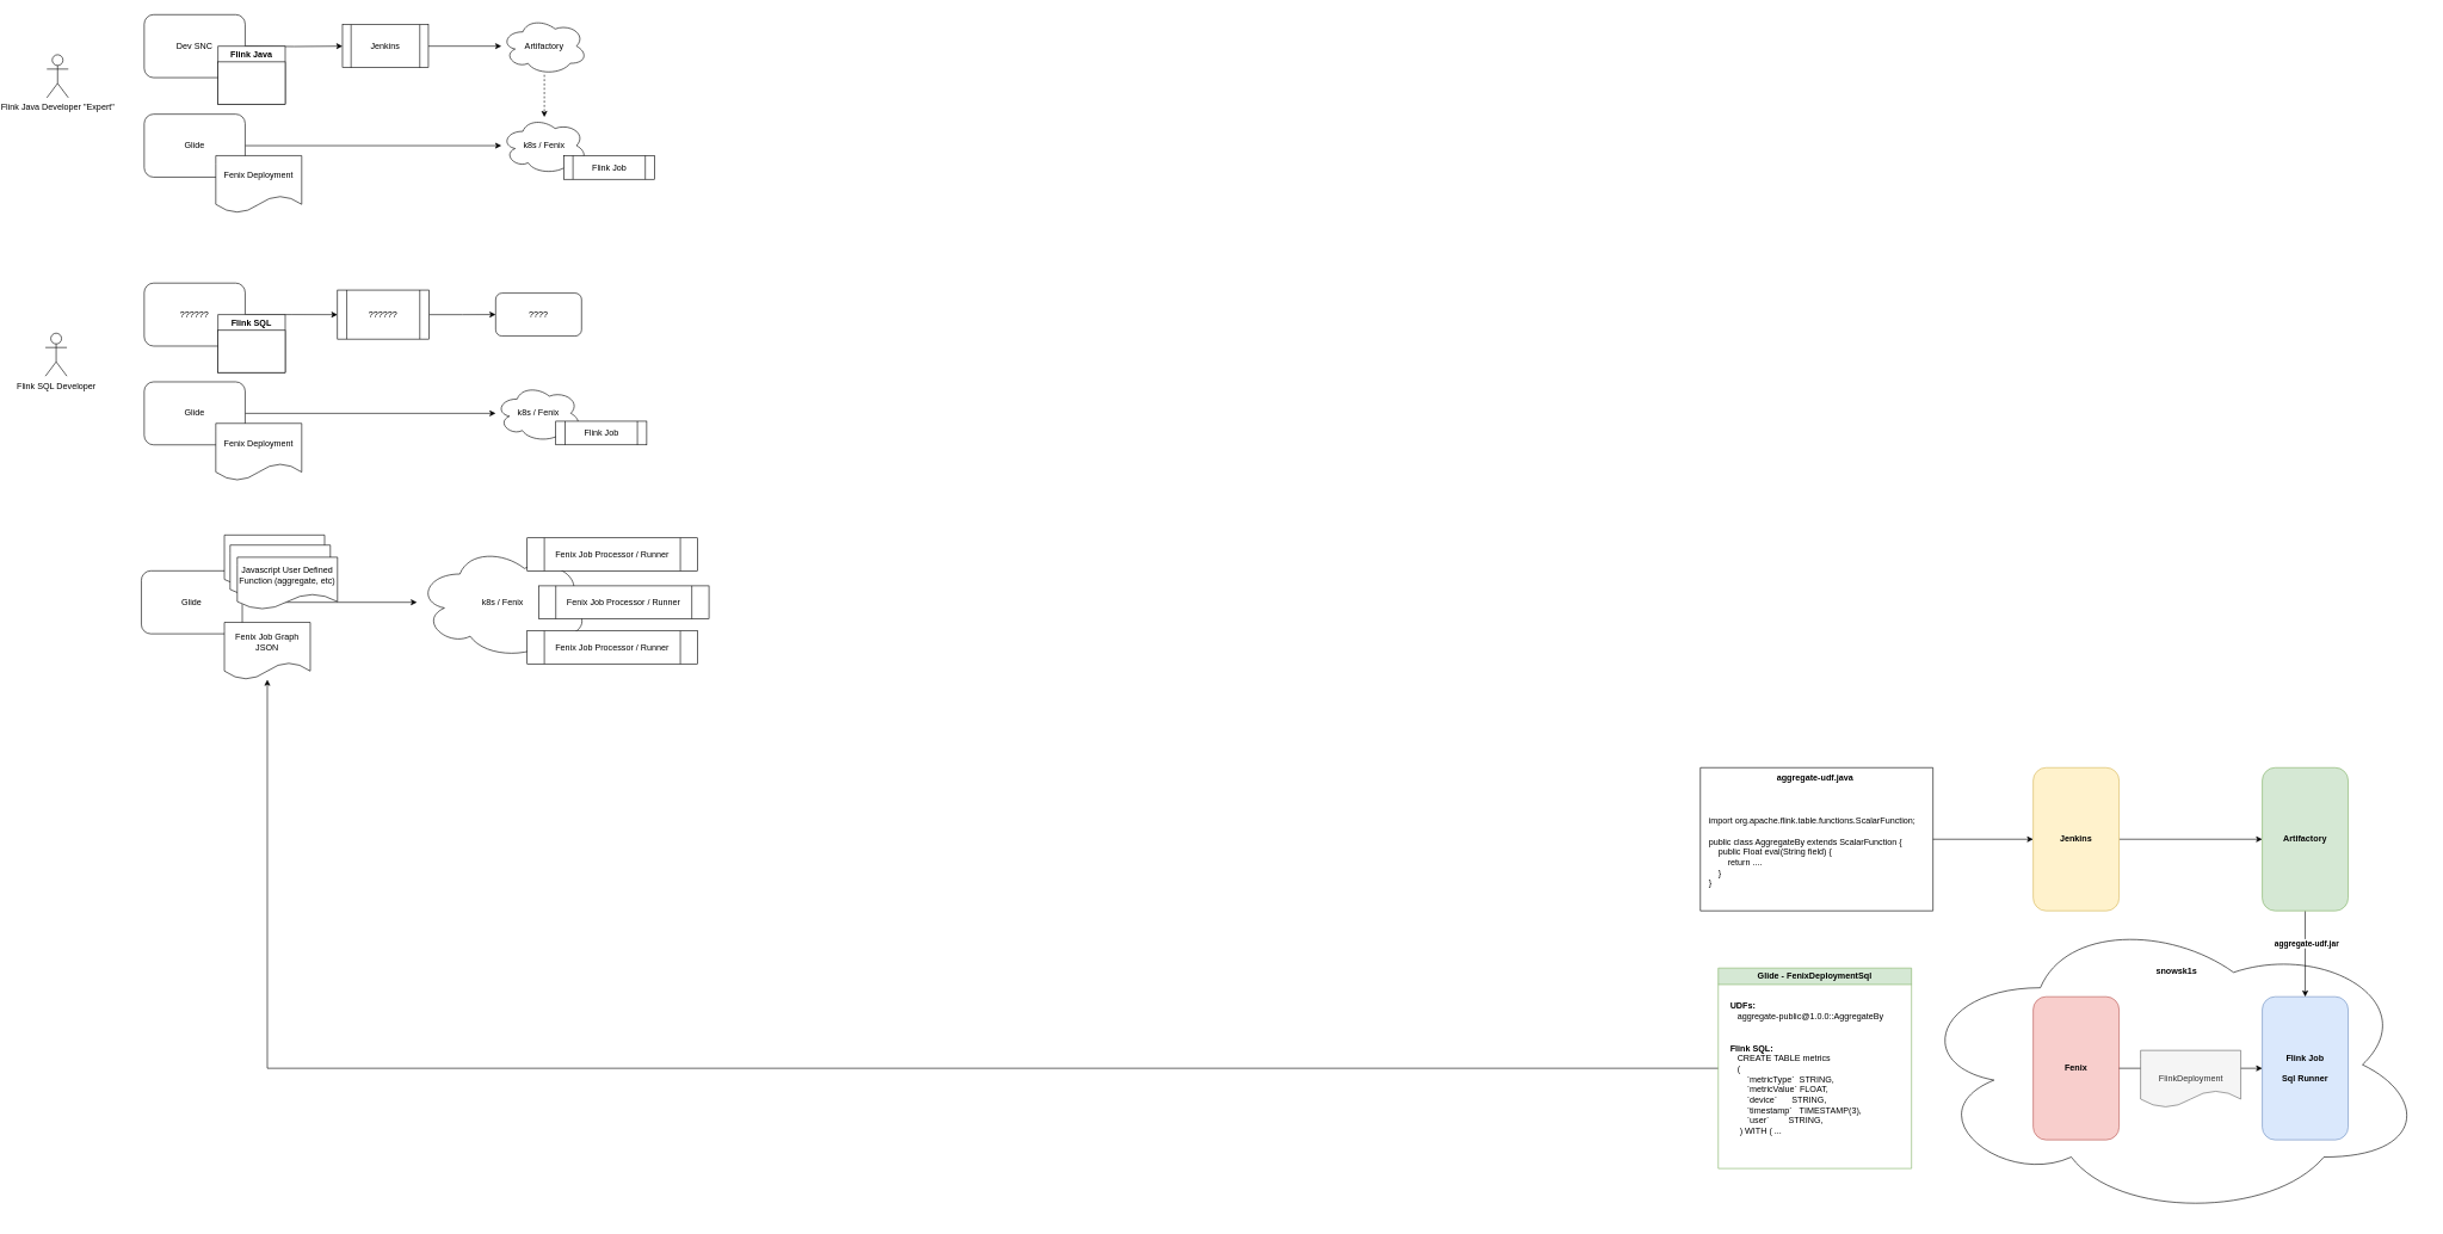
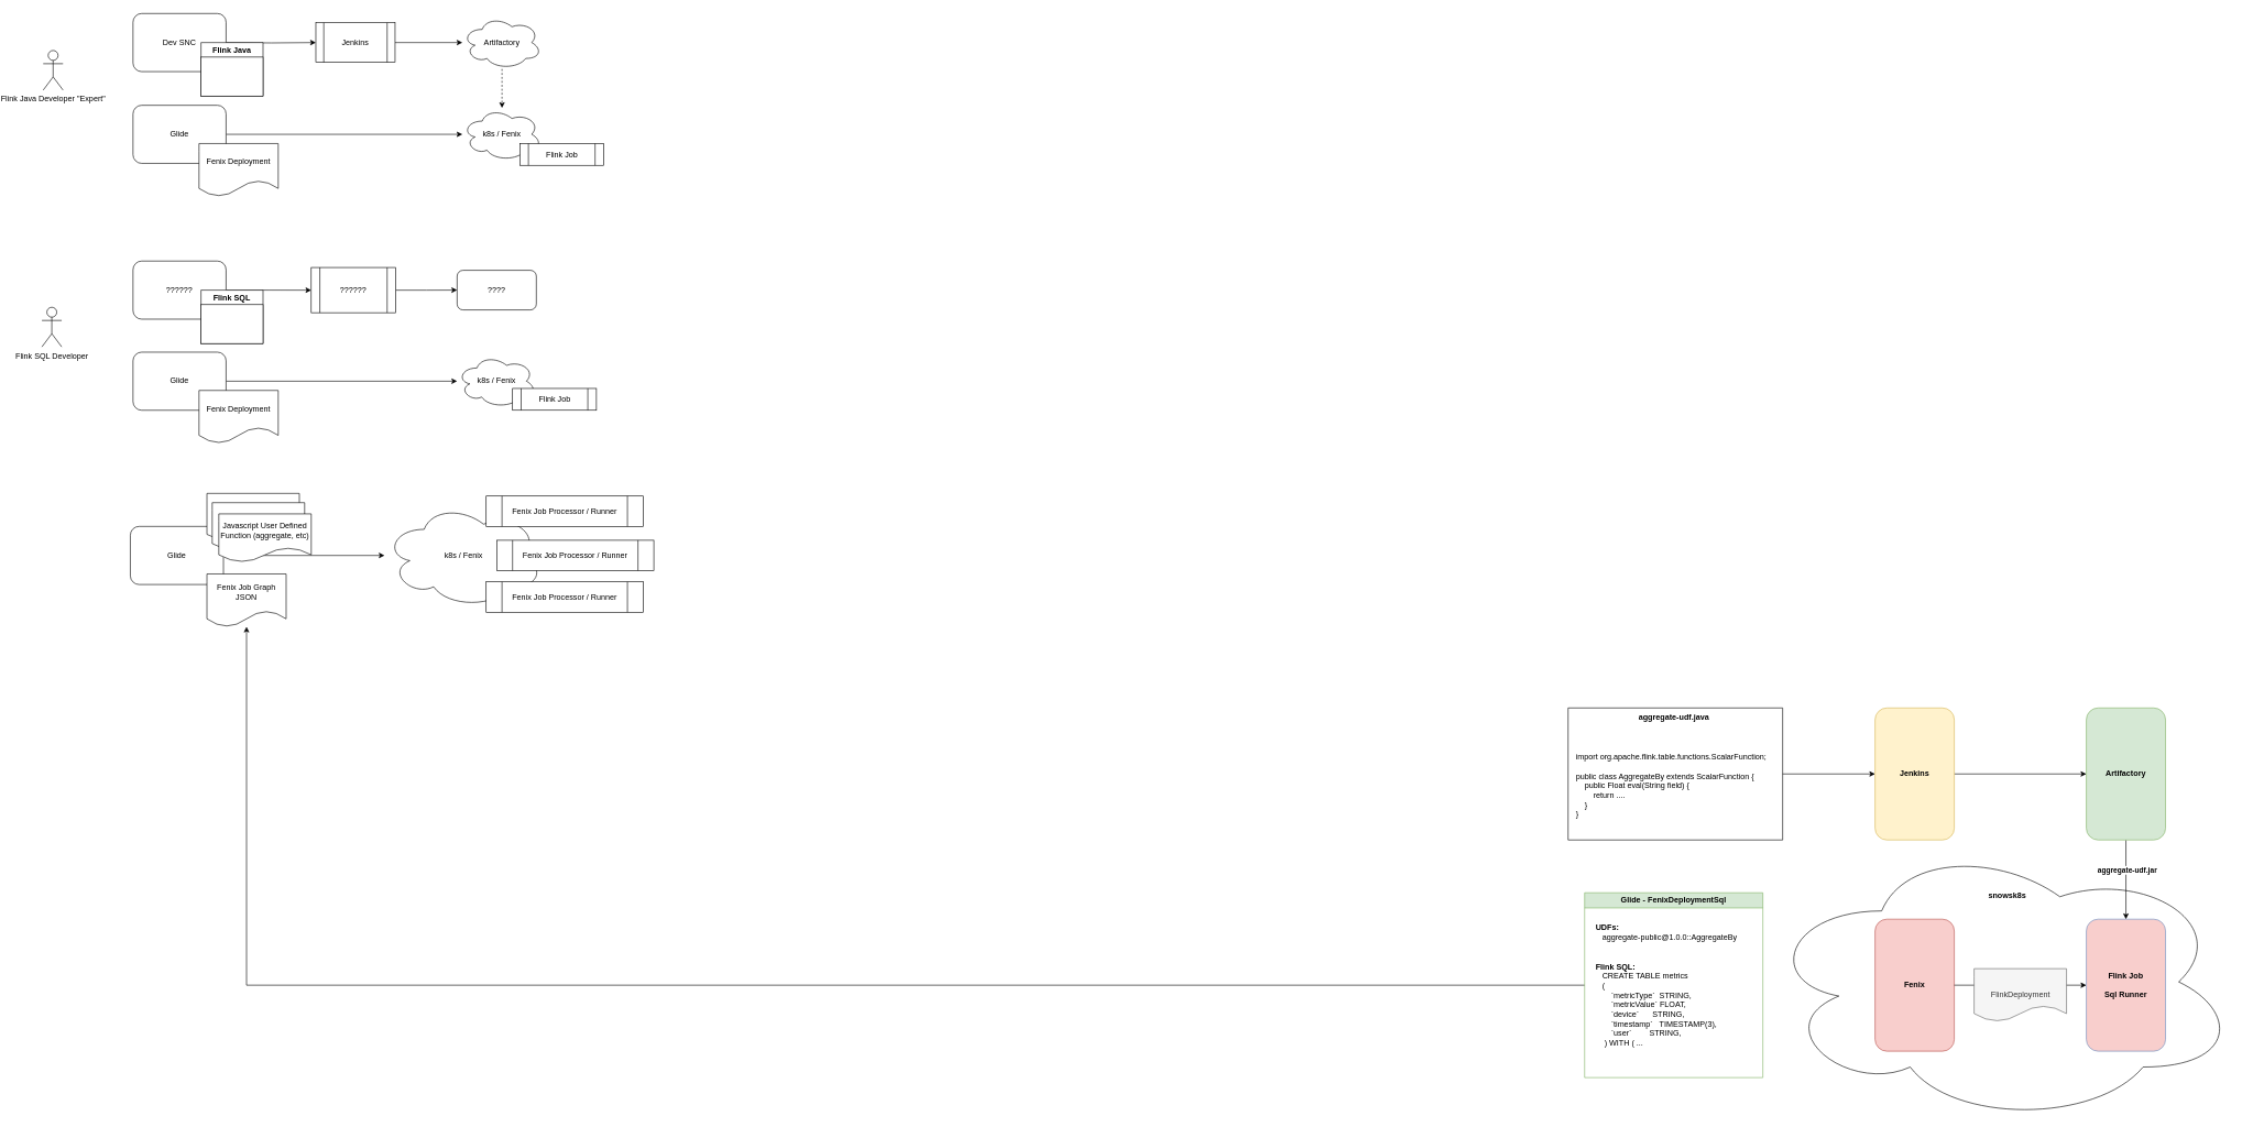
- <mxCell id="12" value="&lt;b&gt;snowsk1s&lt;/b&gt;" style="text;html=1;align=center;verticalAlign=middle;resizable=0;points=[];autosize=1;strokeColor=none;fillColor=none;" parent="1" vertex="1"><mxGeometry x="2957" y="1342" width="80" height="30" as="geometry" /></mxCell>
+ <mxCell id="12" value="&lt;b&gt;snowsk8s&lt;/b&gt;" style="text;html=1;align=center;verticalAlign=middle;resizable=0;points=[];autosize=1;strokeColor=none;fillColor=none;" parent="1" vertex="1"><mxGeometry x="2957" y="1342" width="80" height="30" as="geometry" /></mxCell>
- <mxCell id="11" value="&lt;div style=&quot;&quot;&gt;&lt;span style=&quot;background-color: initial;&quot;&gt;&lt;b&gt;Flink Job&lt;br&gt;&lt;br&gt;Sql Runner&lt;/b&gt;&lt;/span&gt;&lt;/div&gt;" style="rounded=1;whiteSpace=wrap;html=1;align=center;fillColor=#dae8fc;strokeColor=#6c8ebf;" parent="1" vertex="1"><mxGeometry x="3117" y="1392" width="120" height="200" as="geometry" /></mxCell>
+ <mxCell id="11" value="&lt;div style=&quot;&quot;&gt;&lt;span style=&quot;background-color: initial;&quot;&gt;&lt;b&gt;Flink Job&lt;br&gt;&lt;br&gt;Sql Runner&lt;/b&gt;&lt;/span&gt;&lt;/div&gt;" style="rounded=1;whiteSpace=wrap;html=1;align=center;fillColor=#f8cecc;strokeColor=#6c8ebf;" parent="1" vertex="1"><mxGeometry x="3117" y="1392" width="120" height="200" as="geometry" /></mxCell>
